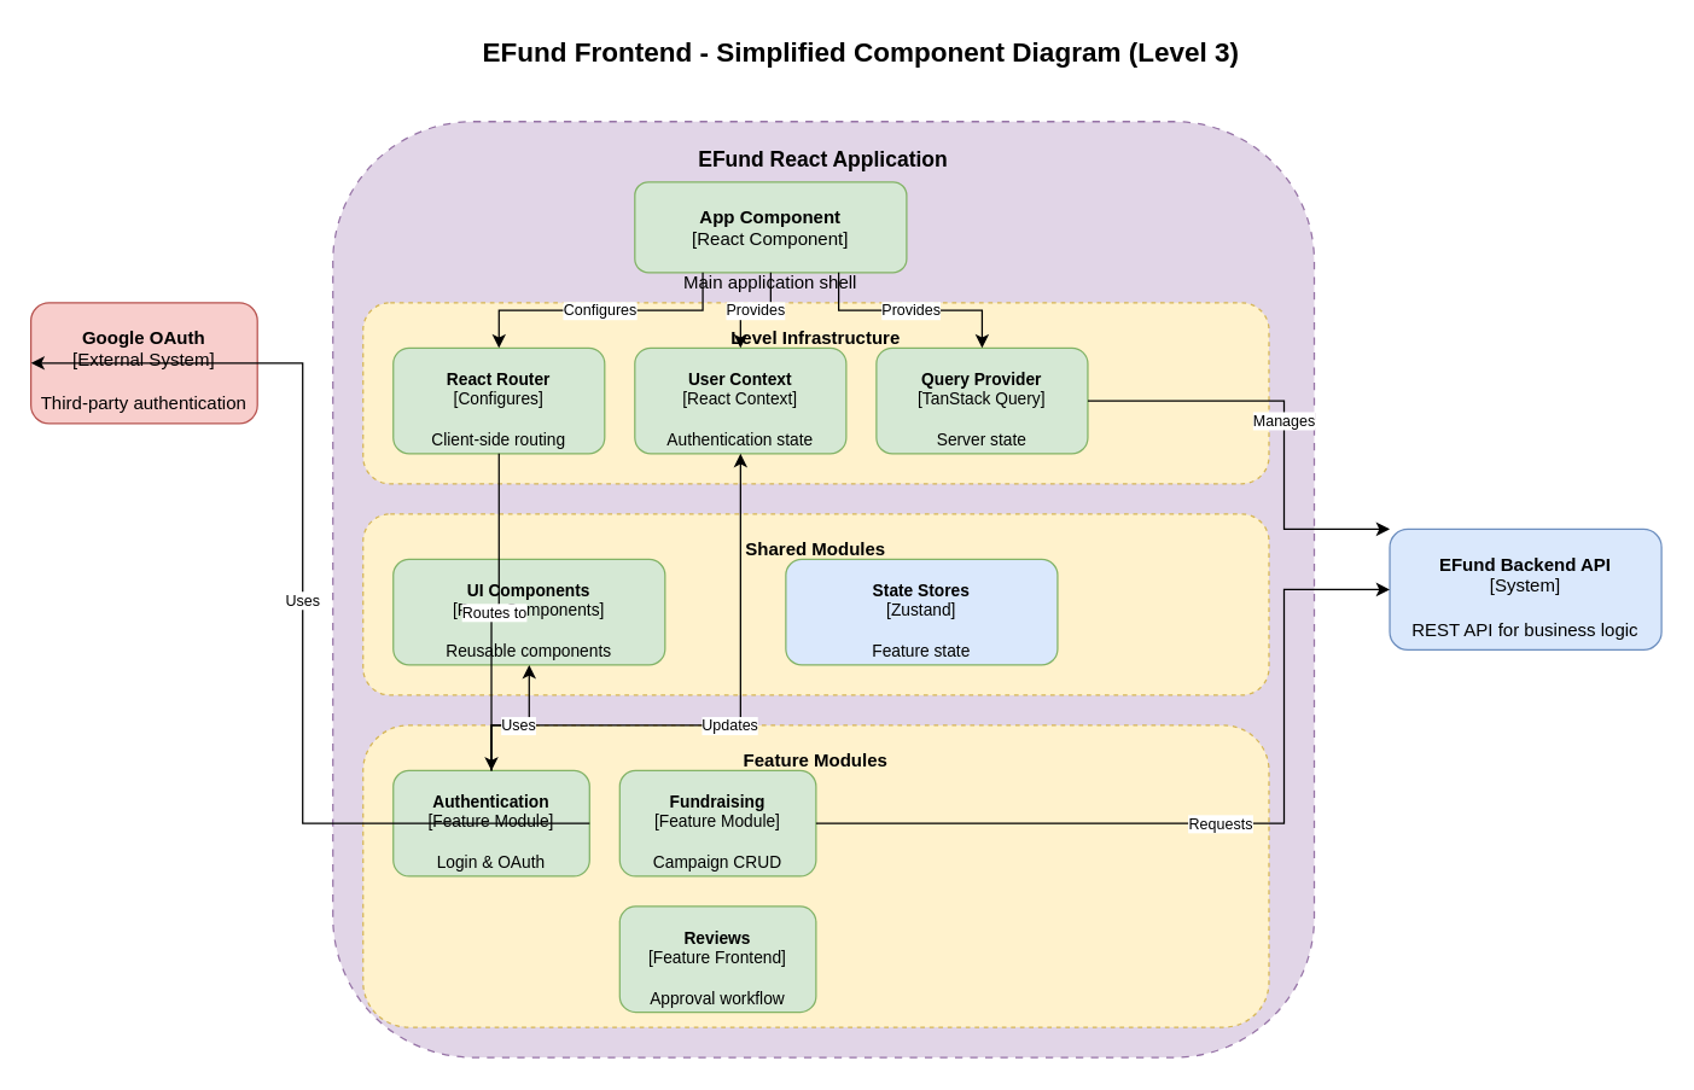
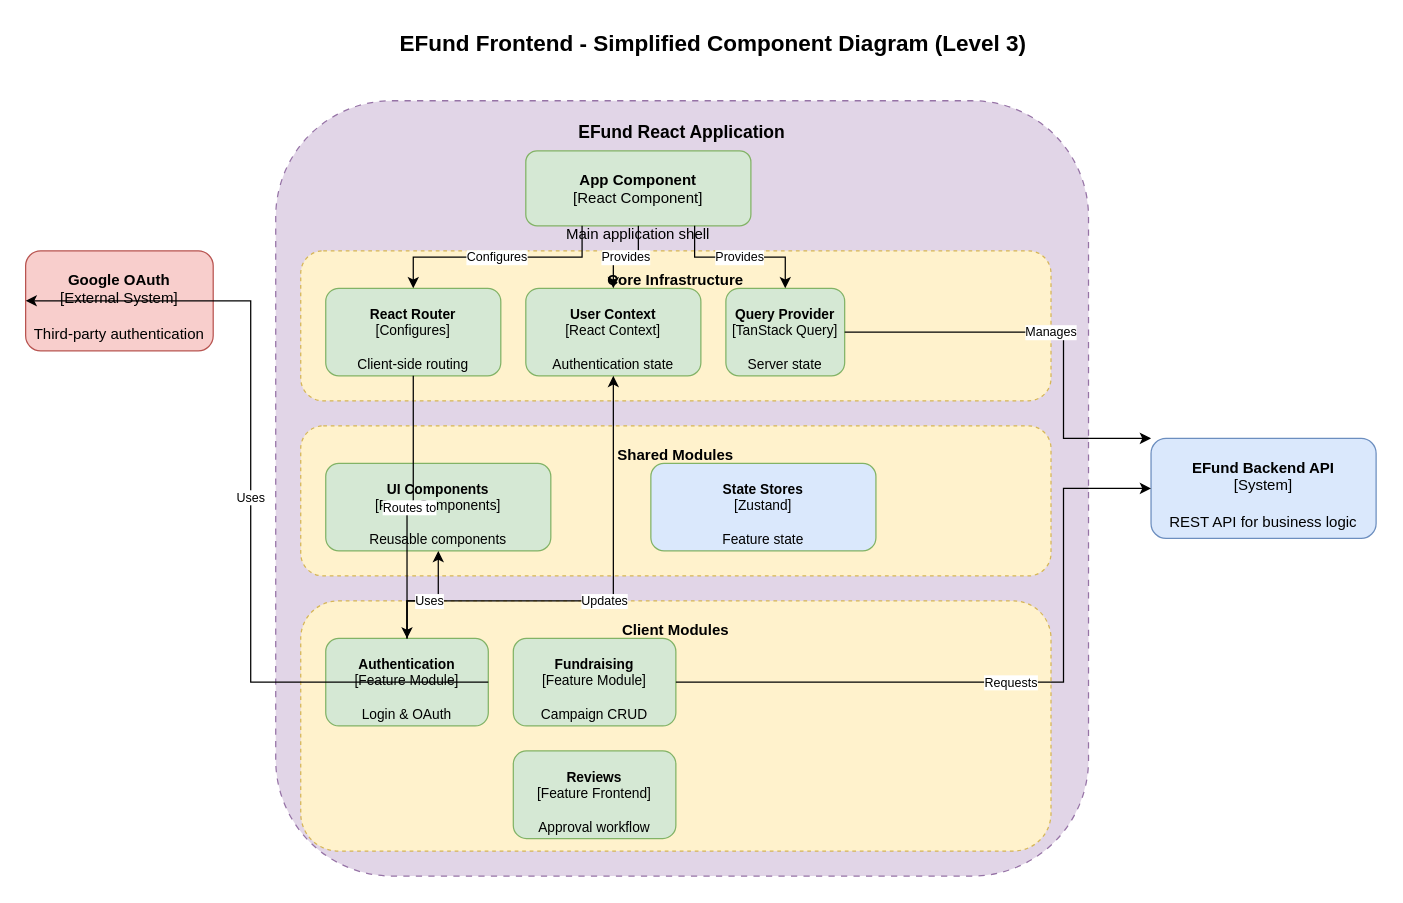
- <mxCell id="7" value="Level Infrastructure" style="rounded=1;whiteSpace=wrap;html=1;fillColor=#fff2cc;strokeColor=#d6b656;fontSize=12;fontStyle=1;verticalAlign=top;spacingTop=10;dashed=1;dashPattern=3 3;" vertex="1" parent="1"><mxGeometry x="240" y="200" width="600" height="120" as="geometry" /></mxCell>
+ <mxCell id="7" value="Core Infrastructure" style="rounded=1;whiteSpace=wrap;html=1;fillColor=#fff2cc;strokeColor=#d6b656;fontSize=12;fontStyle=1;verticalAlign=top;spacingTop=10;dashed=1;dashPattern=3 3;" vertex="1" parent="1"><mxGeometry x="240" y="200" width="600" height="120" as="geometry" /></mxCell>
- <mxCell id="10" value="&lt;b&gt;Query Provider&lt;/b&gt;&lt;br/&gt;[TanStack Query]&lt;br/&gt;&lt;br/&gt;Server state" style="rounded=1;whiteSpace=wrap;html=1;fillColor=#d5e8d4;strokeColor=#82b366;fontSize=11;verticalAlign=top;spacingTop=8;" vertex="1" parent="1"><mxGeometry x="580" y="230" width="140" height="70" as="geometry" /></mxCell>
+ <mxCell id="10" value="&lt;b&gt;Query Provider&lt;/b&gt;&lt;br/&gt;[TanStack Query]&lt;br/&gt;&lt;br/&gt;Server state" style="rounded=1;whiteSpace=wrap;html=1;fillColor=#d5e8d4;strokeColor=#82b366;fontSize=11;verticalAlign=top;spacingTop=8;" vertex="1" parent="1"><mxGeometry x="580" y="230" width="95" height="70" as="geometry" /></mxCell>
- <mxCell id="14" value="Feature Modules" style="rounded=1;whiteSpace=wrap;html=1;fillColor=#fff2cc;strokeColor=#d6b656;fontSize=12;fontStyle=1;verticalAlign=top;spacingTop=10;dashed=1;dashPattern=3 3;" vertex="1" parent="1"><mxGeometry x="240" y="480" width="600" height="200" as="geometry" /></mxCell>
+ <mxCell id="14" value="Client Modules" style="rounded=1;whiteSpace=wrap;html=1;fillColor=#fff2cc;strokeColor=#d6b656;fontSize=12;fontStyle=1;verticalAlign=top;spacingTop=10;dashed=1;dashPattern=3 3;" vertex="1" parent="1"><mxGeometry x="240" y="480" width="600" height="200" as="geometry" /></mxCell>
